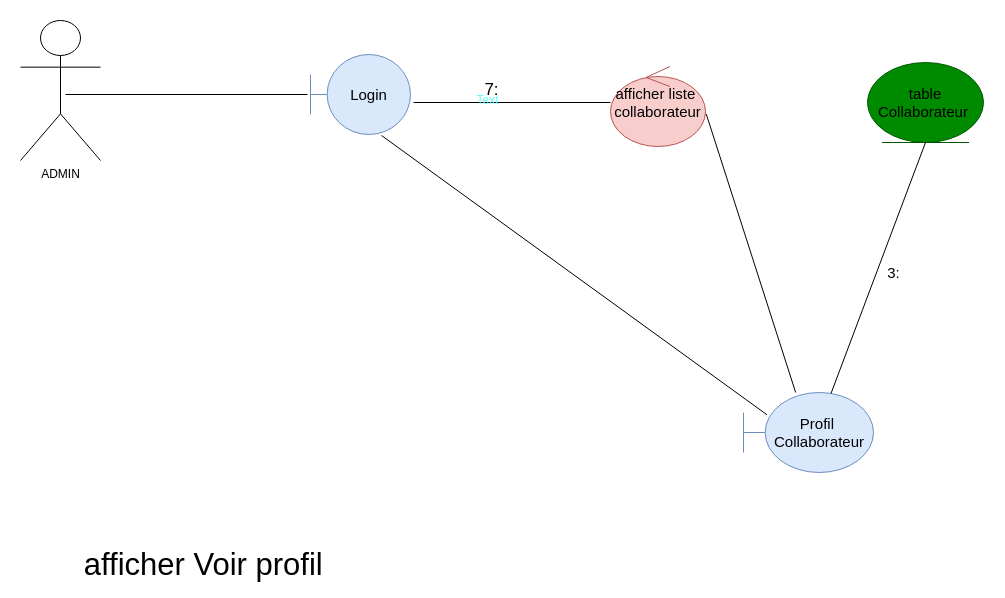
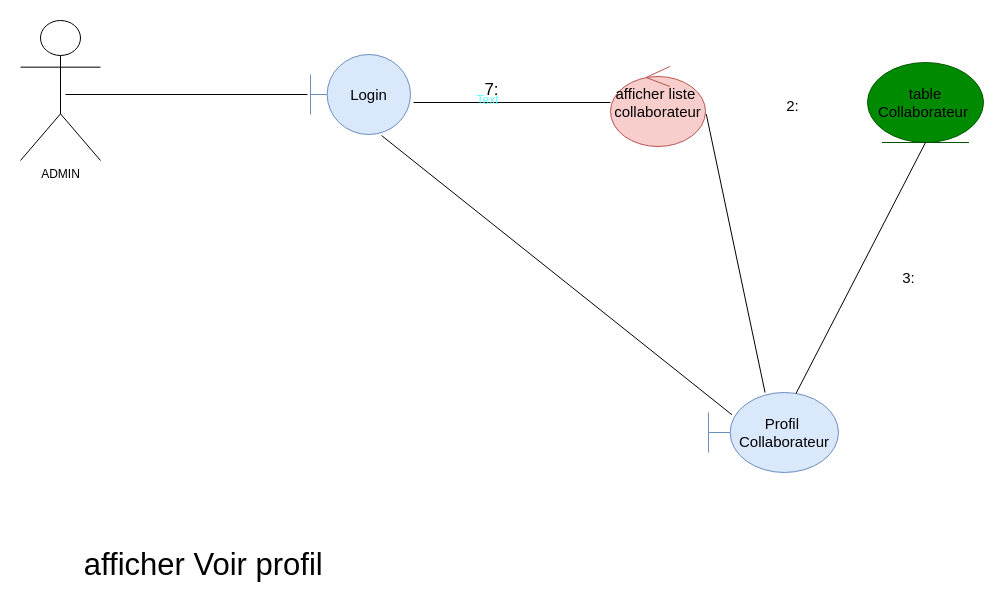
+ <mxCell id="11" value="&lt;font color=&quot;#000000&quot; style=&quot;font-size: 15px&quot;&gt;2:&lt;/font&gt;" style="text;html=1;align=center;verticalAlign=middle;resizable=0;points=[];autosize=1;fontColor=#66FFFF;" vertex="1" parent="1"><mxGeometry x="780" y="95" width="23" height="19" as="geometry" /></mxCell>
- <mxCell id="14" value="&lt;font color=&quot;#000000&quot; style=&quot;font-size: 15px&quot;&gt;3:&lt;/font&gt;" style="text;html=1;align=center;verticalAlign=middle;resizable=0;points=[];autosize=1;fontColor=#66FFFF;" vertex="1" parent="1"><mxGeometry x="881" y="262" width="23" height="19" as="geometry" /></mxCell>
+ <mxCell id="14" value="&lt;font color=&quot;#000000&quot; style=&quot;font-size: 15px&quot;&gt;3:&lt;/font&gt;" style="text;html=1;align=center;verticalAlign=middle;resizable=0;points=[];autosize=1;fontColor=#66FFFF;" vertex="1" parent="1"><mxGeometry x="896" y="267" width="23" height="19" as="geometry" /></mxCell>
- <mxCell id="12" value="&lt;font style=&quot;font-size: 15px&quot;&gt;Profil&amp;nbsp;&lt;br&gt;Collaborateur&lt;/font&gt;" style="shape=umlBoundary;whiteSpace=wrap;html=1;strokeColor=#6c8ebf;fillColor=#dae8fc;" vertex="1" parent="1"><mxGeometry x="743" y="392" width="130" height="80" as="geometry" /></mxCell>
+ <mxCell id="12" value="&lt;font style=&quot;font-size: 15px&quot;&gt;Profil&amp;nbsp;&lt;br&gt;Collaborateur&lt;/font&gt;" style="shape=umlBoundary;whiteSpace=wrap;html=1;strokeColor=#6c8ebf;fillColor=#dae8fc;" vertex="1" parent="1"><mxGeometry x="708" y="392" width="130" height="80" as="geometry" /></mxCell>
